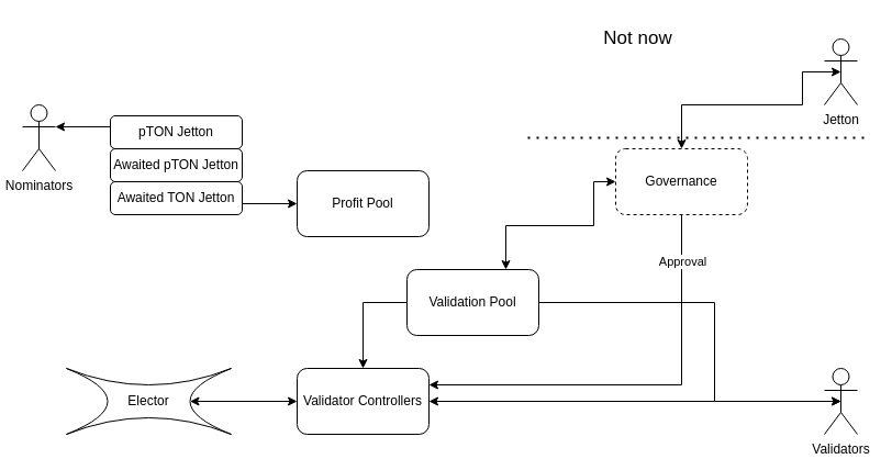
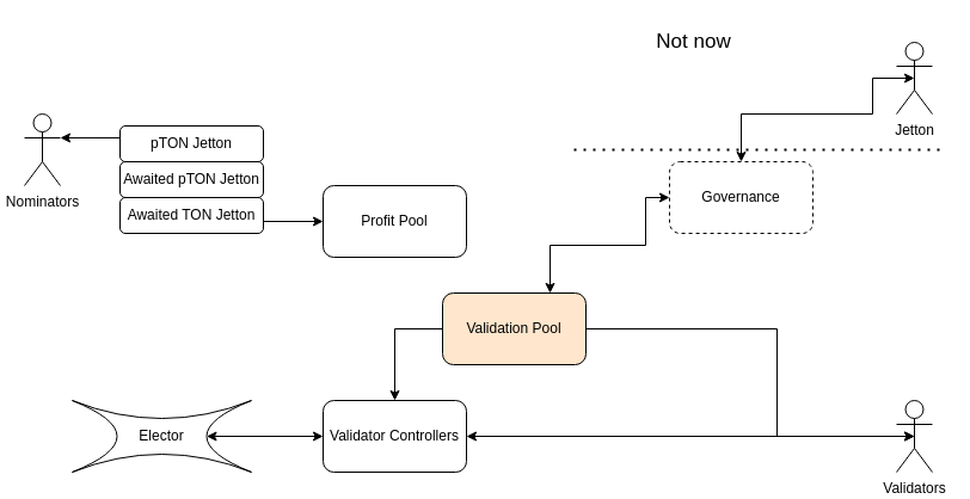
- <mxCell id="3" value="Validation Pool" style="rounded=1;whiteSpace=wrap;html=1;" parent="1" vertex="1"><mxGeometry x="370" y="245" width="120" height="60" as="geometry" /></mxCell>
+ <mxCell id="3" value="Validation Pool" style="rounded=1;whiteSpace=wrap;html=1;fillColor=#ffe6cc;" parent="1" vertex="1"><mxGeometry x="370" y="245" width="120" height="60" as="geometry" /></mxCell>
- <mxCell id="12" style="edgeStyle=orthogonalEdgeStyle;rounded=0;orthogonalLoop=1;jettySize=auto;html=1;exitX=0.5;exitY=1;exitDx=0;exitDy=0;entryX=1;entryY=0.25;entryDx=0;entryDy=0;" edge="1" parent="1" source="14" target="20"><mxGeometry relative="1" as="geometry" /></mxCell>
- <mxCell id="13" value="Approval" style="edgeLabel;html=1;align=center;verticalAlign=middle;resizable=0;points=[];" vertex="1" connectable="0" parent="12"><mxGeometry x="-0.782" relative="1" as="geometry"><mxPoint as="offset" /></mxGeometry></mxCell>
